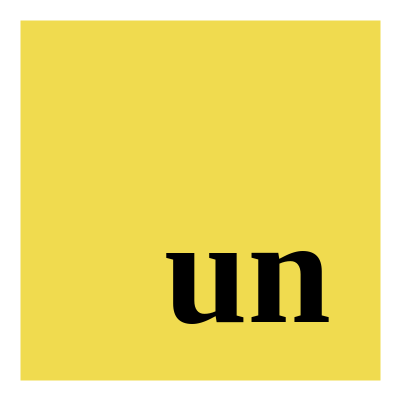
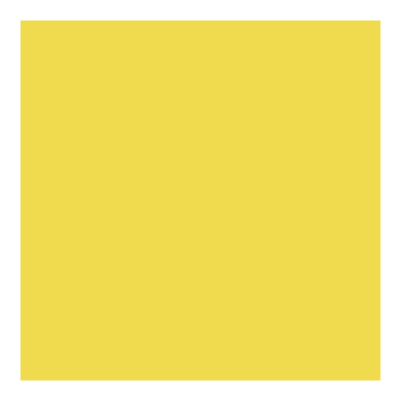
- <mxCell id="3" value="un" style="text;strokeColor=none;fillColor=none;align=center;verticalAlign=middle;whiteSpace=wrap;rounded=0;fontSize=150;fontFamily=Quicksand;fontStyle=1;html=1;labelBorderColor=none;labelBackgroundColor=none;spacing=0;horizontal=1;fontSource=https%3A%2F%2Ffonts.googleapis.com%2Fcss%3Ffamily%3DQuicksand;" parent="1" vertex="1"><mxGeometry x="145" y="200" width="205" height="140" as="geometry" /></mxCell>
